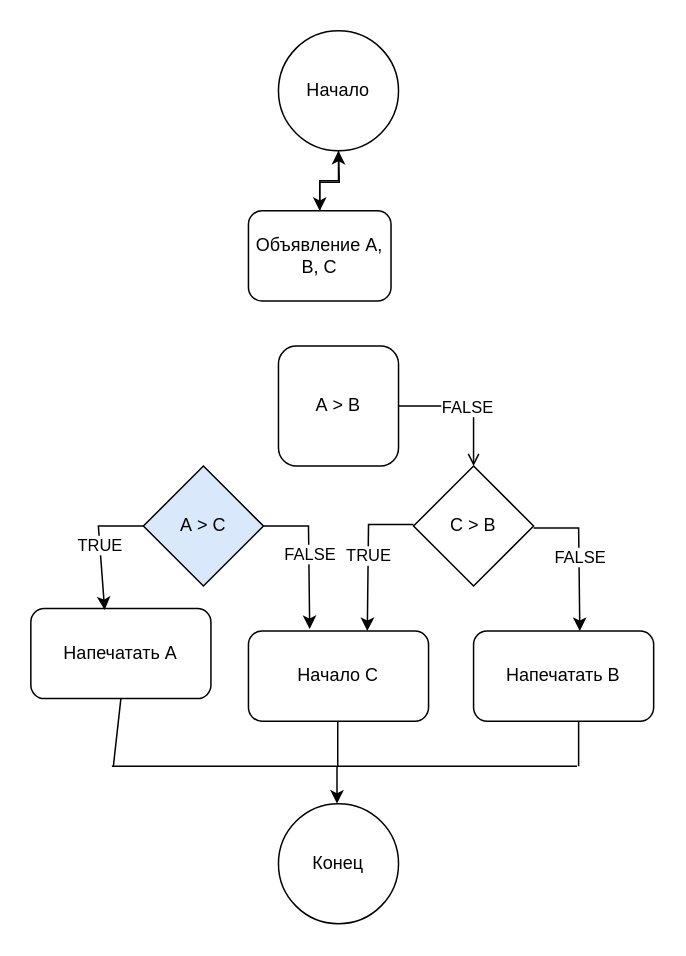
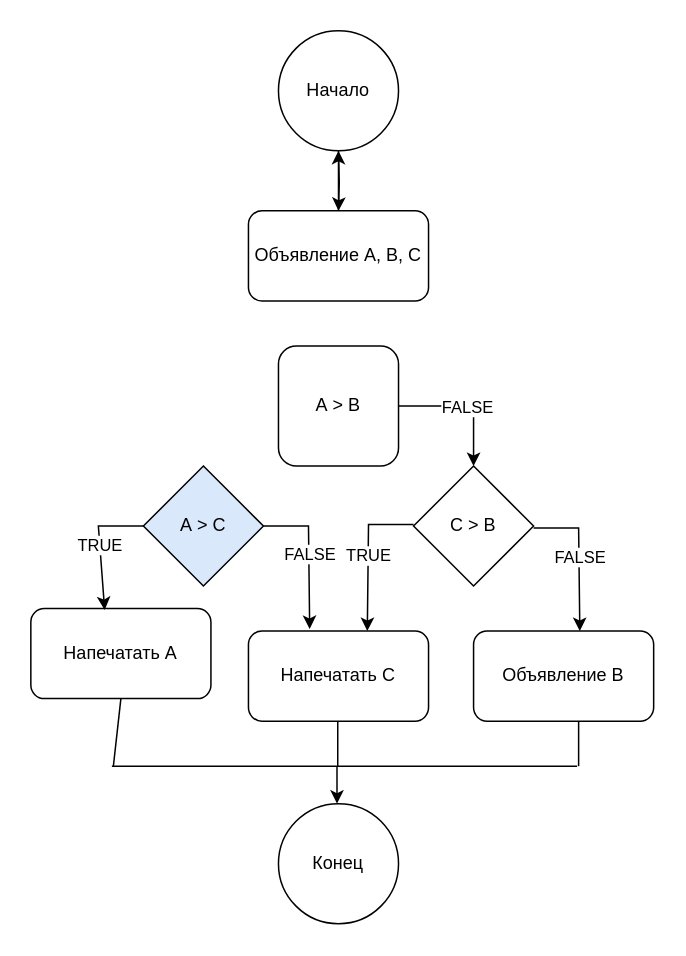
- <mxCell id="4" value="Объявление А, В, С" style="rounded=1;whiteSpace=wrap;html=1;" vertex="1" parent="1"><mxGeometry x="165" y="140" width="95" height="60" as="geometry" /></mxCell>
+ <mxCell id="4" value="Объявление А, В, С" style="rounded=1;whiteSpace=wrap;html=1;" vertex="1" parent="1"><mxGeometry x="165" y="140" width="120" height="60" as="geometry" /></mxCell>
- <mxCell id="11" value="" style="endArrow=open;html=1;rounded=0;exitX=1;exitY=0.5;exitDx=0;exitDy=0;entryX=0.5;entryY=0;entryDx=0;entryDy=0;" edge="1" parent="1" source="5" target="10"><mxGeometry relative="1" as="geometry"><mxPoint x="175" y="300" as="sourcePoint" /><mxPoint x="275" y="300" as="targetPoint" /><Array as="points"><mxPoint x="315" y="270" /></Array></mxGeometry></mxCell>
+ <mxCell id="11" value="" style="endArrow=classic;html=1;rounded=0;exitX=1;exitY=0.5;exitDx=0;exitDy=0;entryX=0.5;entryY=0;entryDx=0;entryDy=0;" edge="1" parent="1" source="5" target="10"><mxGeometry relative="1" as="geometry"><mxPoint x="175" y="300" as="sourcePoint" /><mxPoint x="275" y="300" as="targetPoint" /><Array as="points"><mxPoint x="315" y="270" /></Array></mxGeometry></mxCell>
- <mxCell id="8" value="Начало С" style="rounded=1;whiteSpace=wrap;html=1;" vertex="1" parent="1"><mxGeometry x="165" y="420" width="120" height="60" as="geometry" /></mxCell>
+ <mxCell id="8" value="Напечатать С" style="rounded=1;whiteSpace=wrap;html=1;" vertex="1" parent="1"><mxGeometry x="165" y="420" width="120" height="60" as="geometry" /></mxCell>
- <mxCell id="9" value="Напечатать В" style="rounded=1;whiteSpace=wrap;html=1;" vertex="1" parent="1"><mxGeometry x="315" y="420" width="120" height="60" as="geometry" /></mxCell>
+ <mxCell id="9" value="Объявление В" style="rounded=1;whiteSpace=wrap;html=1;" vertex="1" parent="1"><mxGeometry x="315" y="420" width="120" height="60" as="geometry" /></mxCell>
